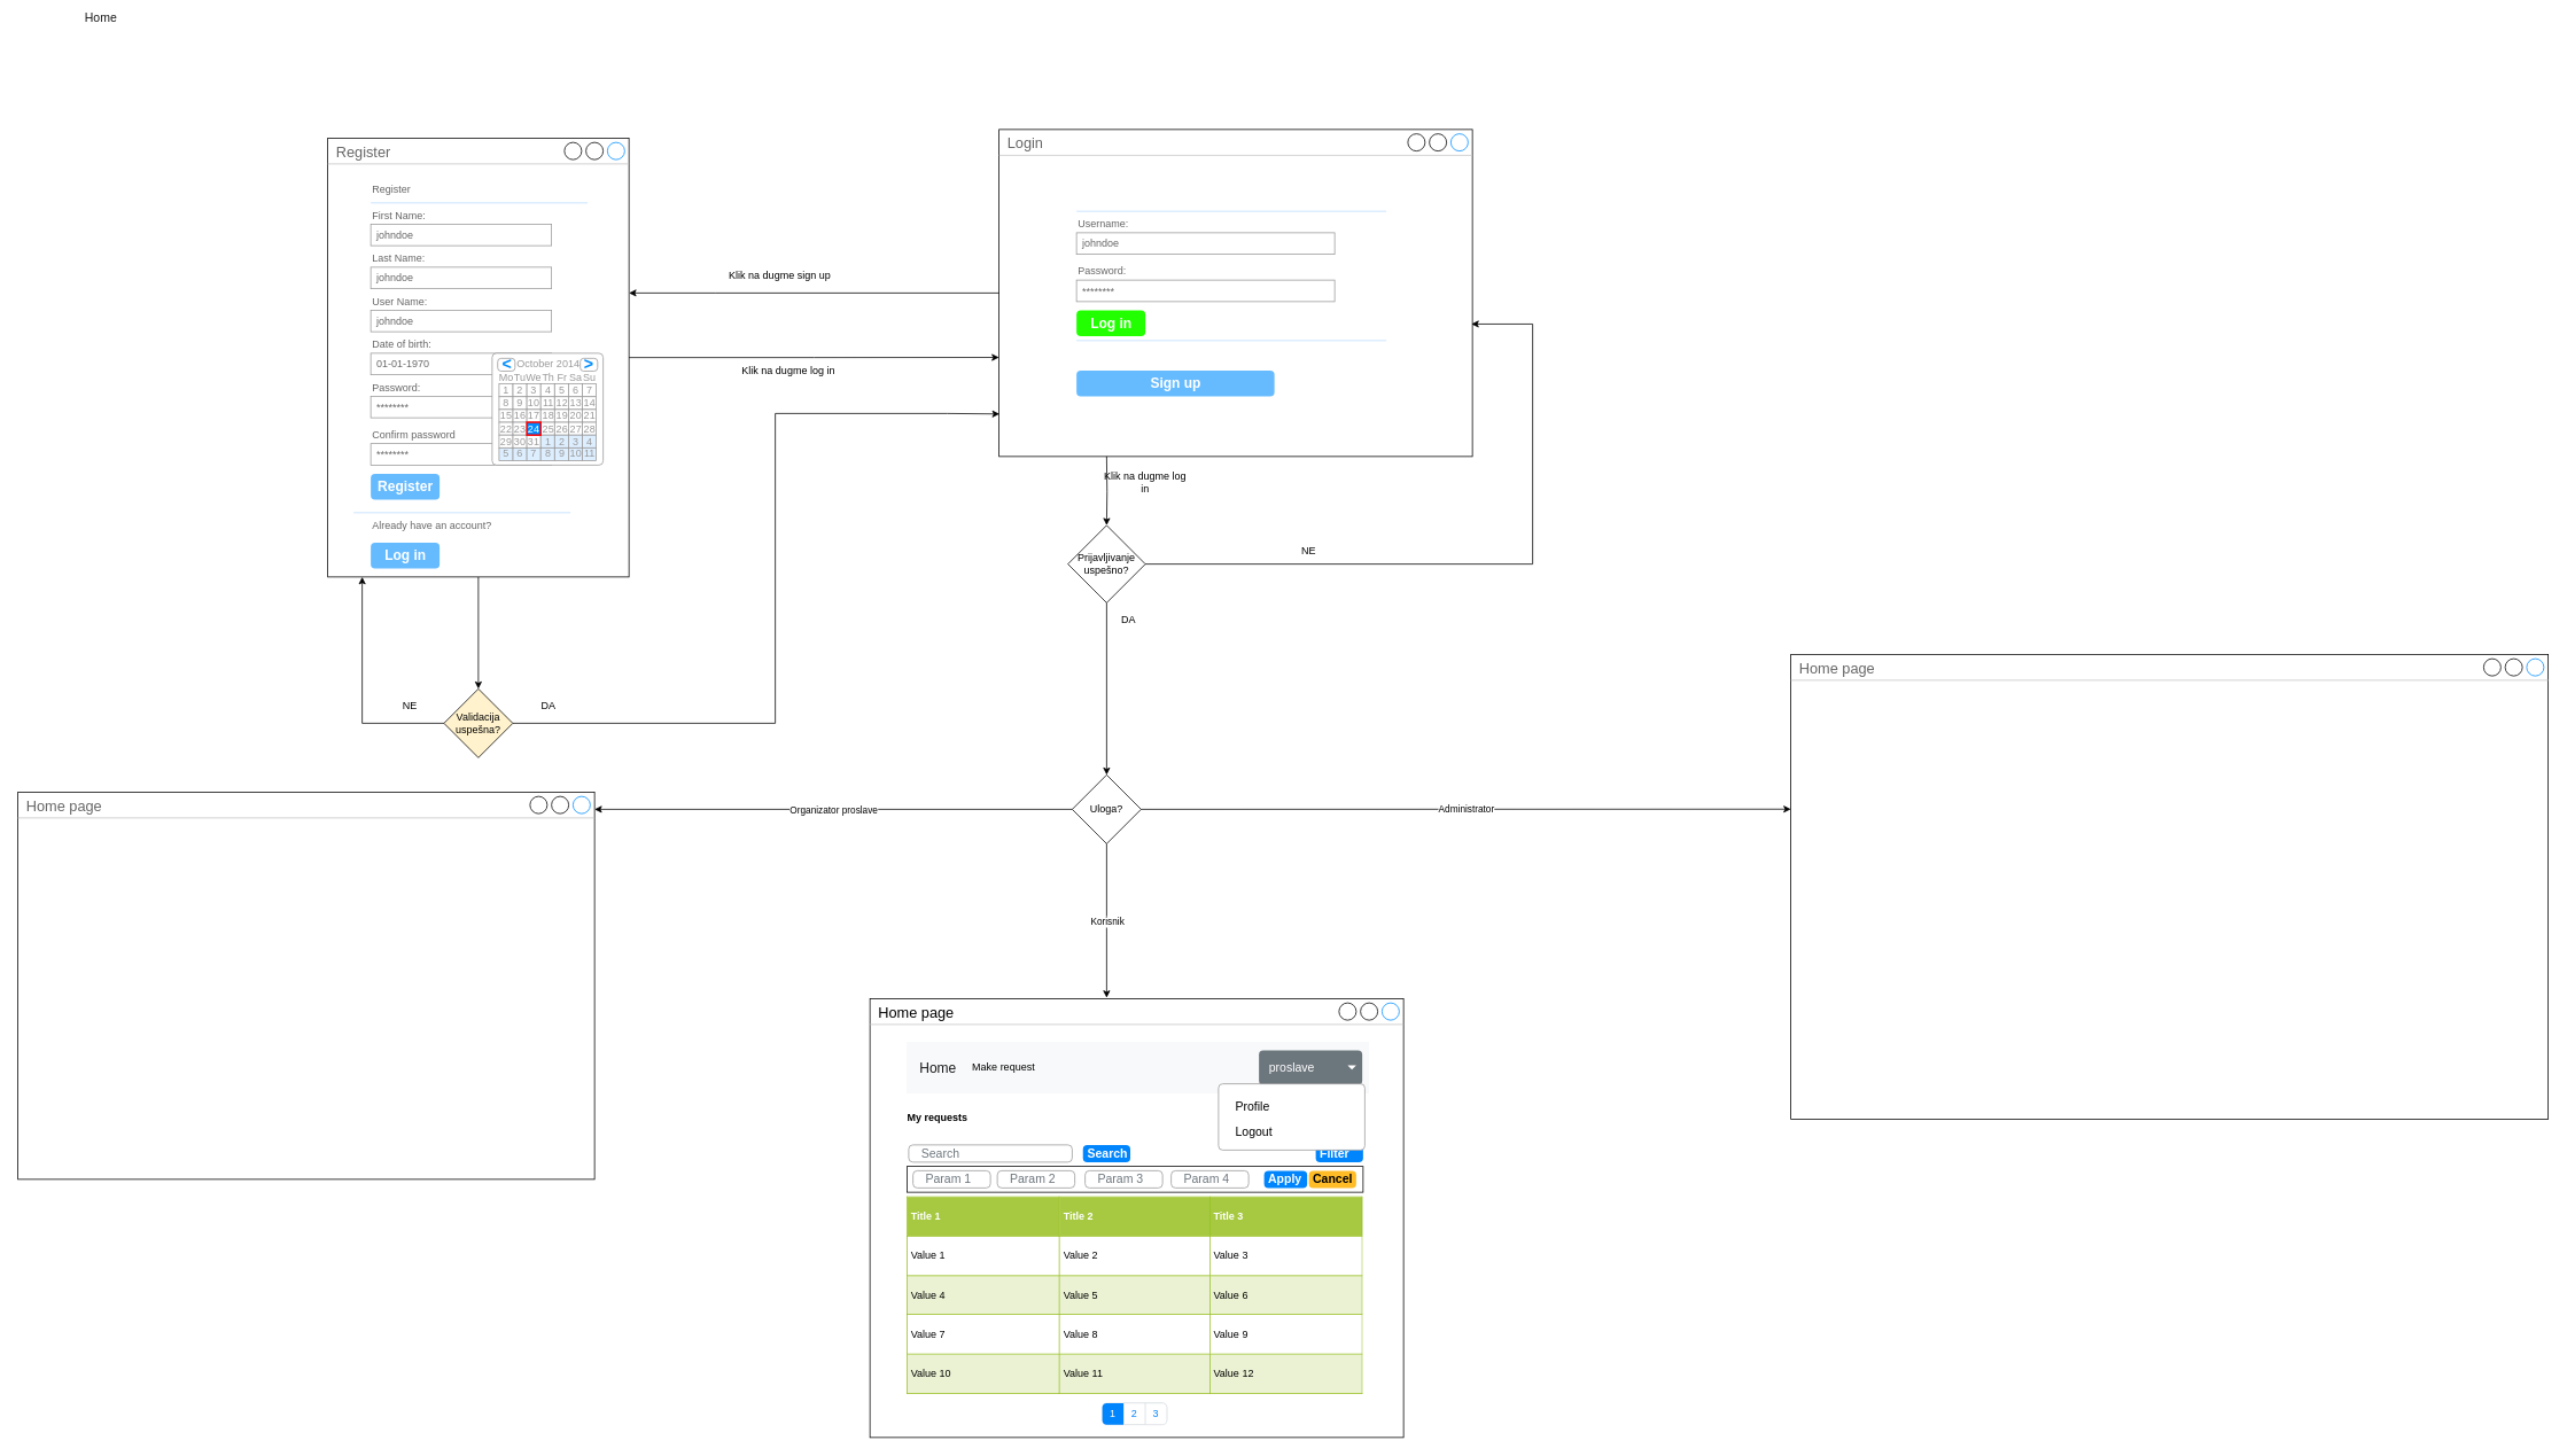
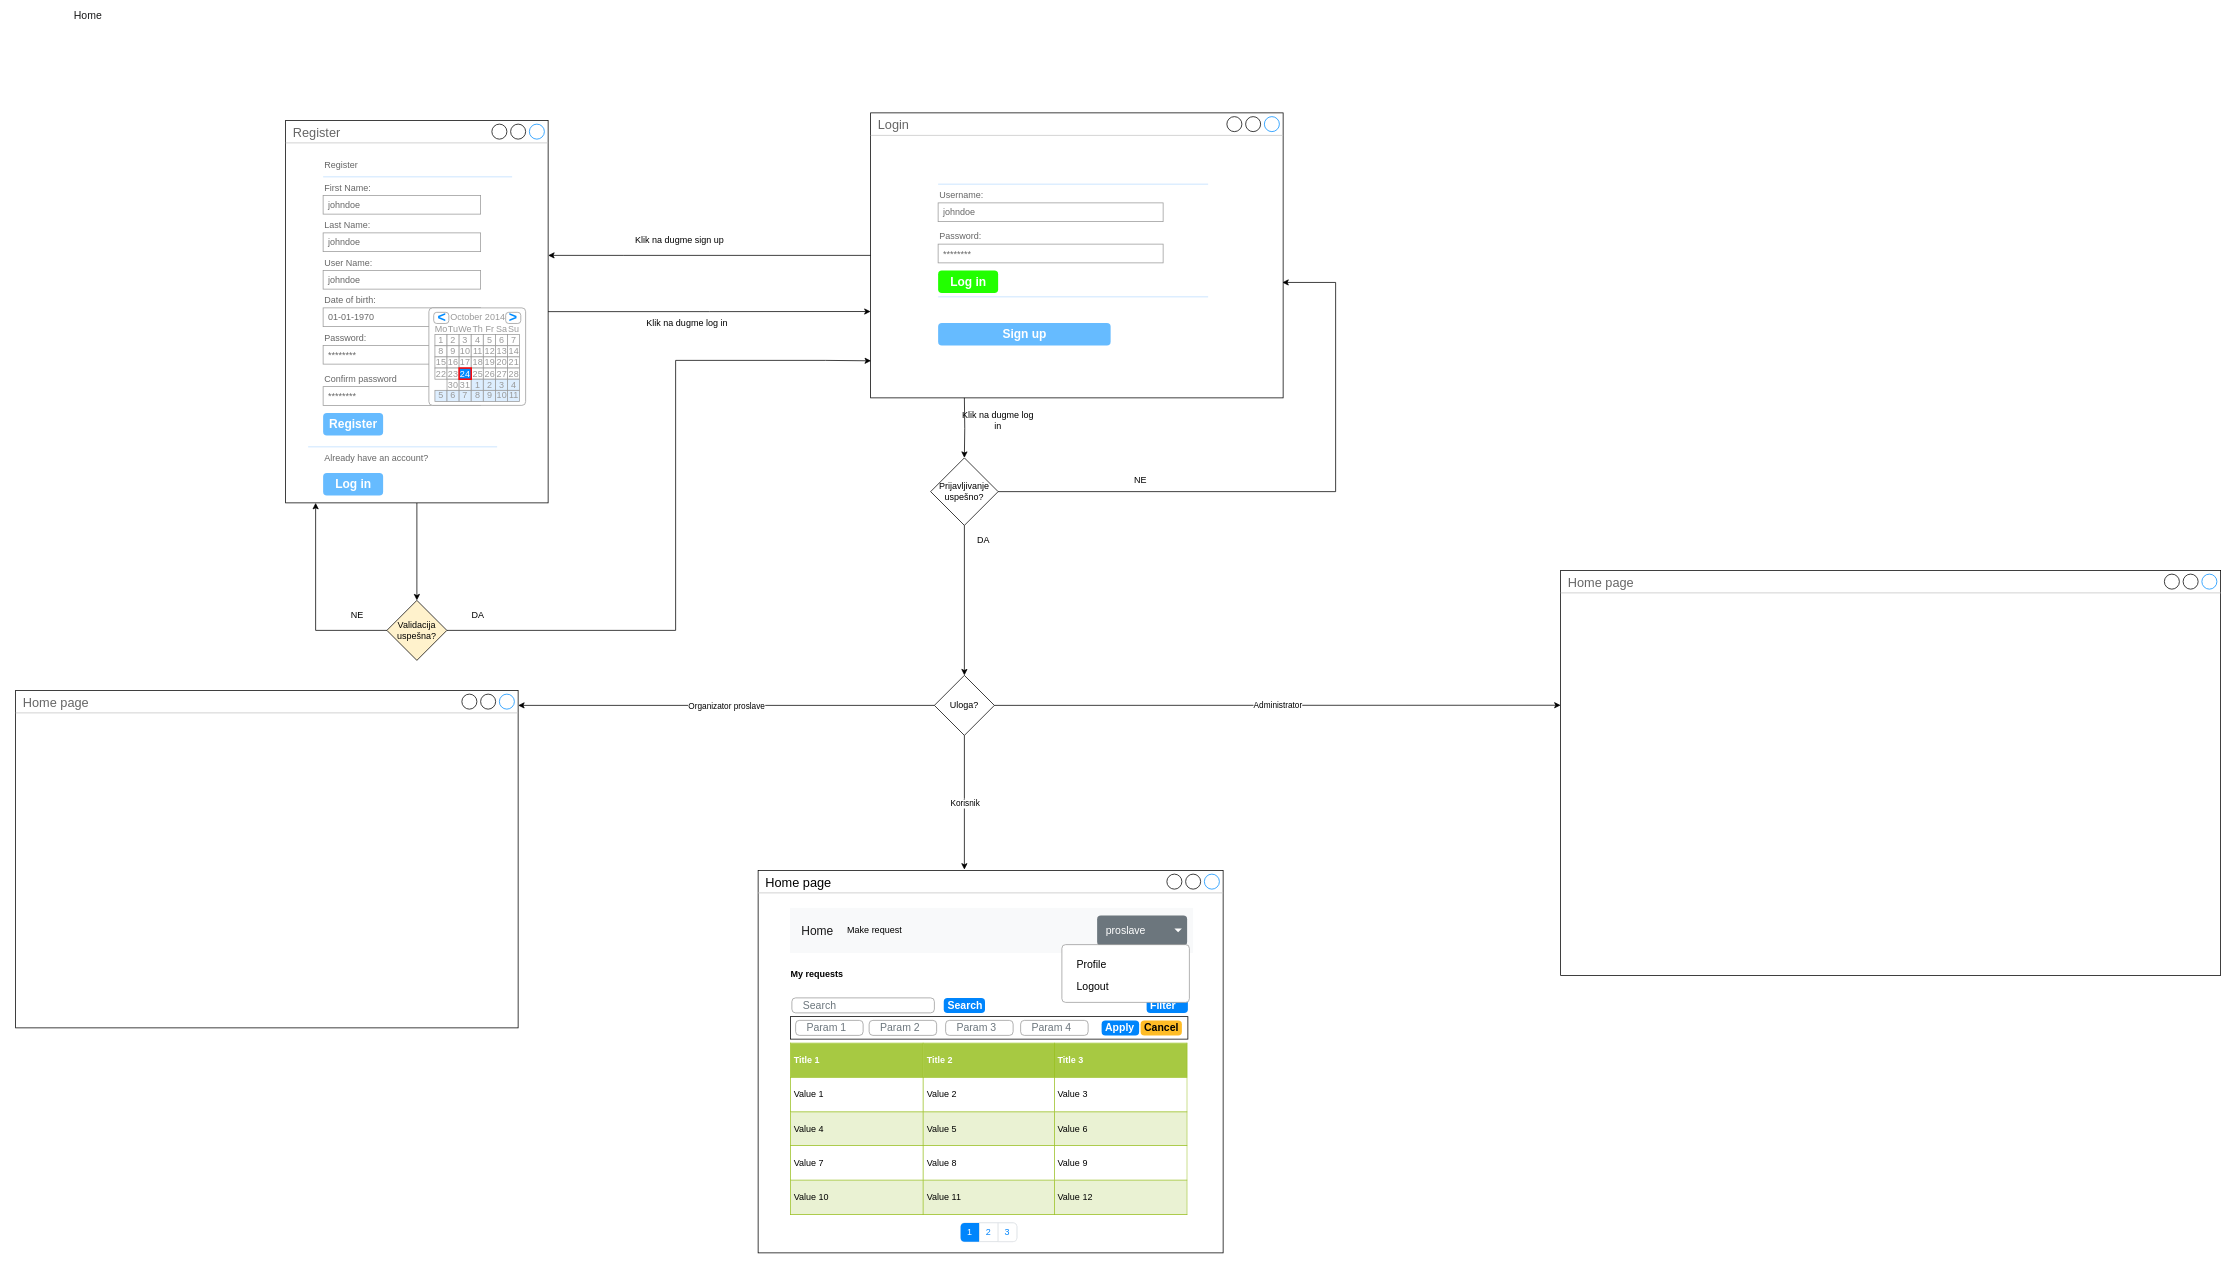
- <mxCell id="75" value="29" style="strokeWidth=1;shadow=0;dashed=0;align=center;html=1;shape=mxgraph.mockup.forms.rrect;rSize=0;strokeColor=#999999;fontColor=#999999;" vertex="1" parent="37"><mxGeometry x="8.062" y="95.086" width="16.125" height="14.857" as="geometry" /></mxCell>
